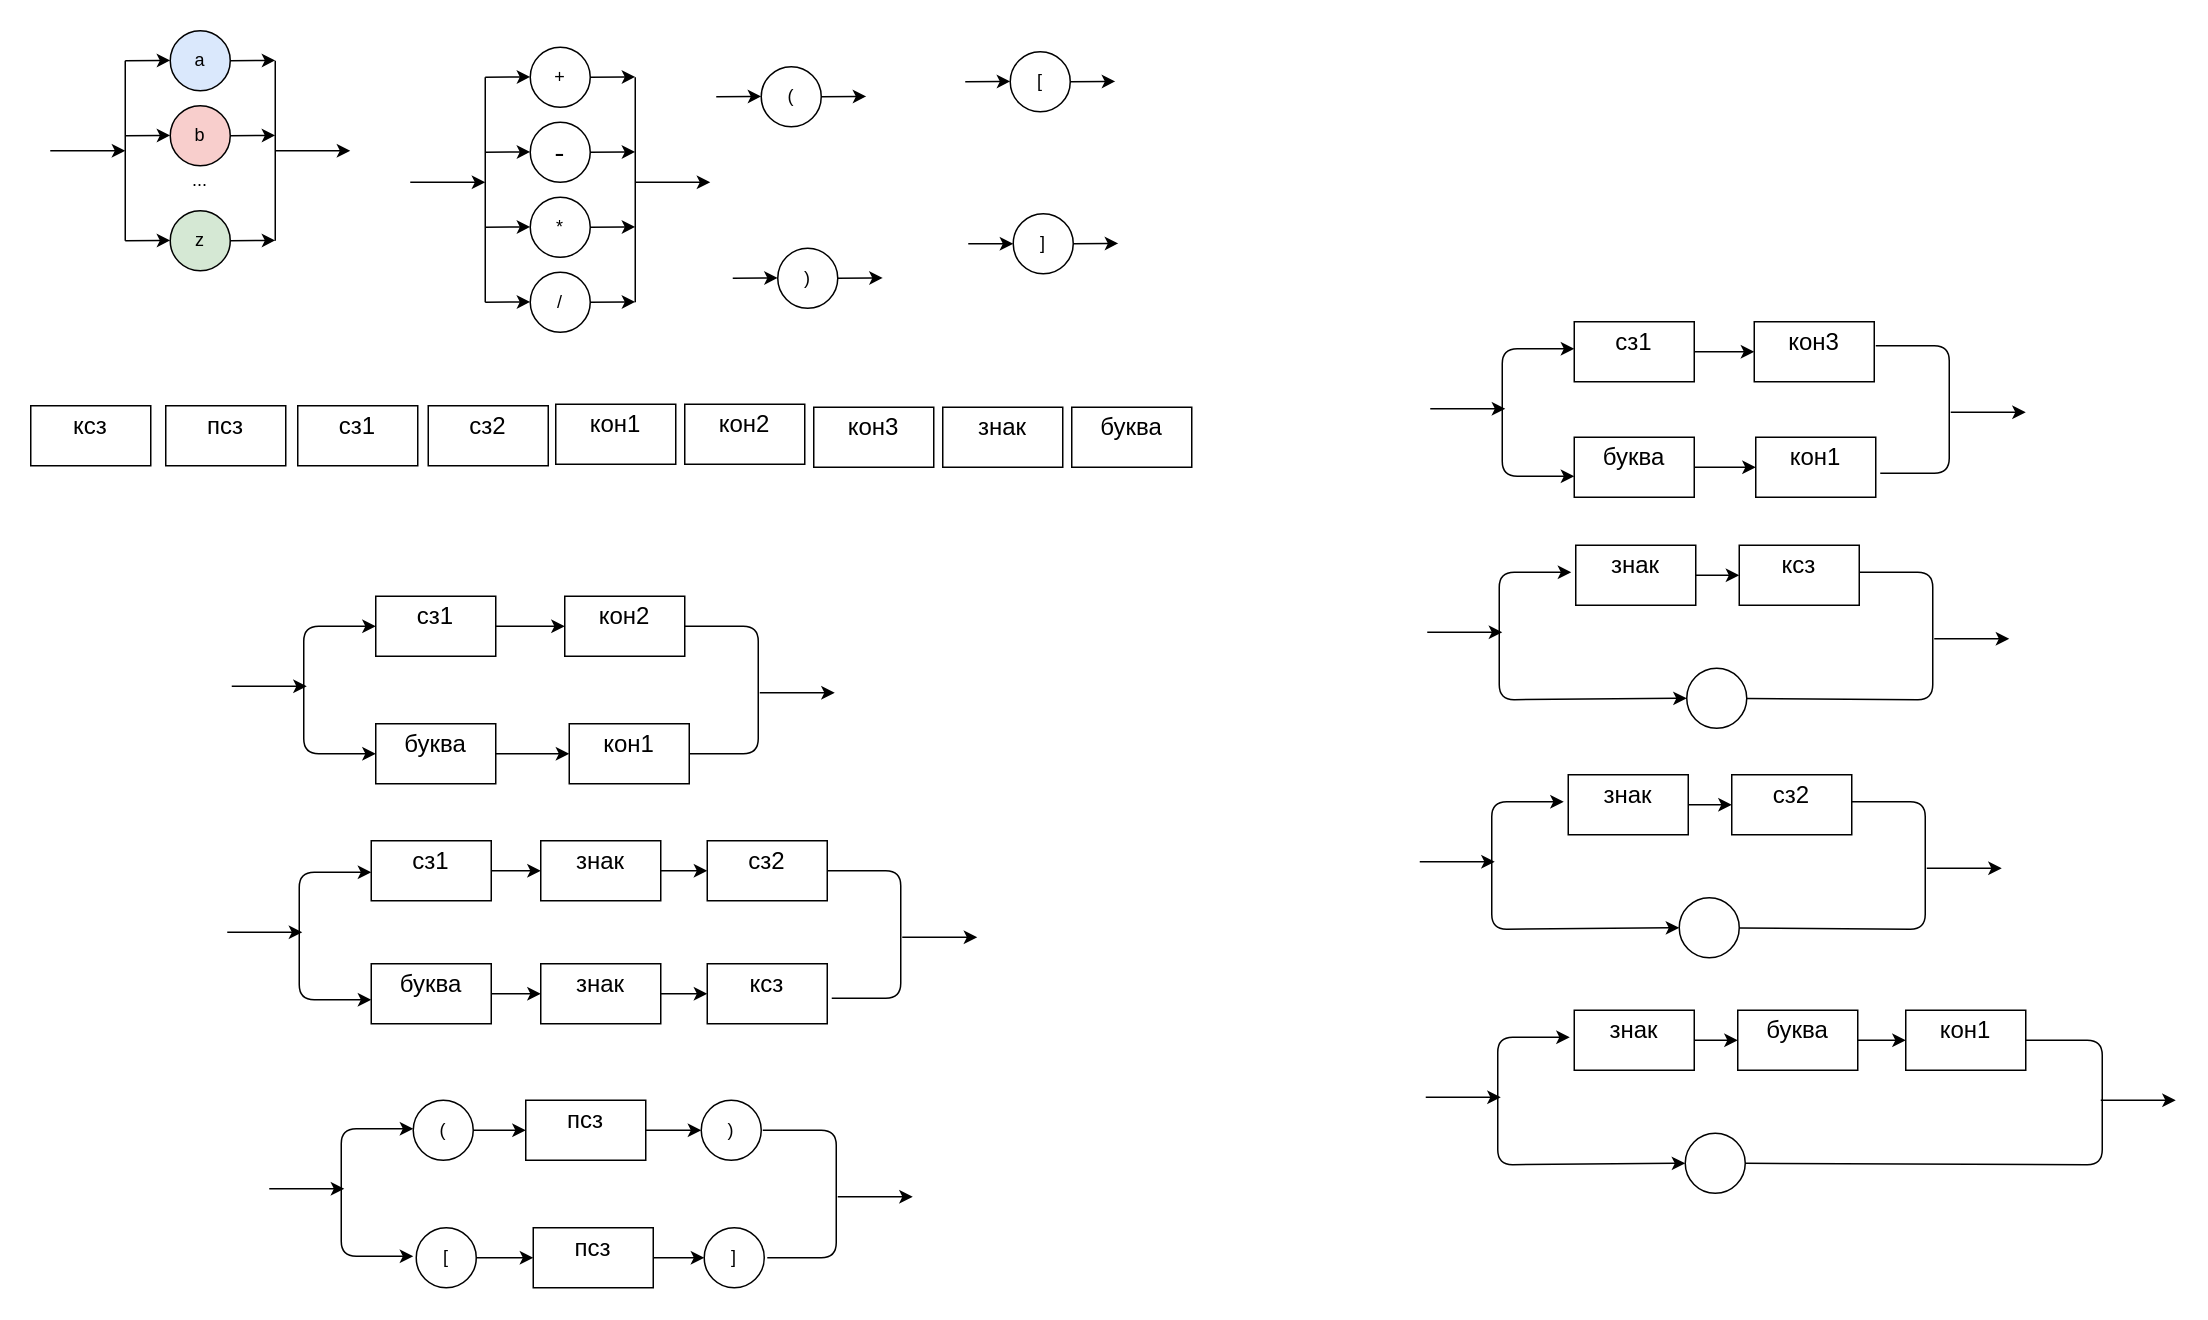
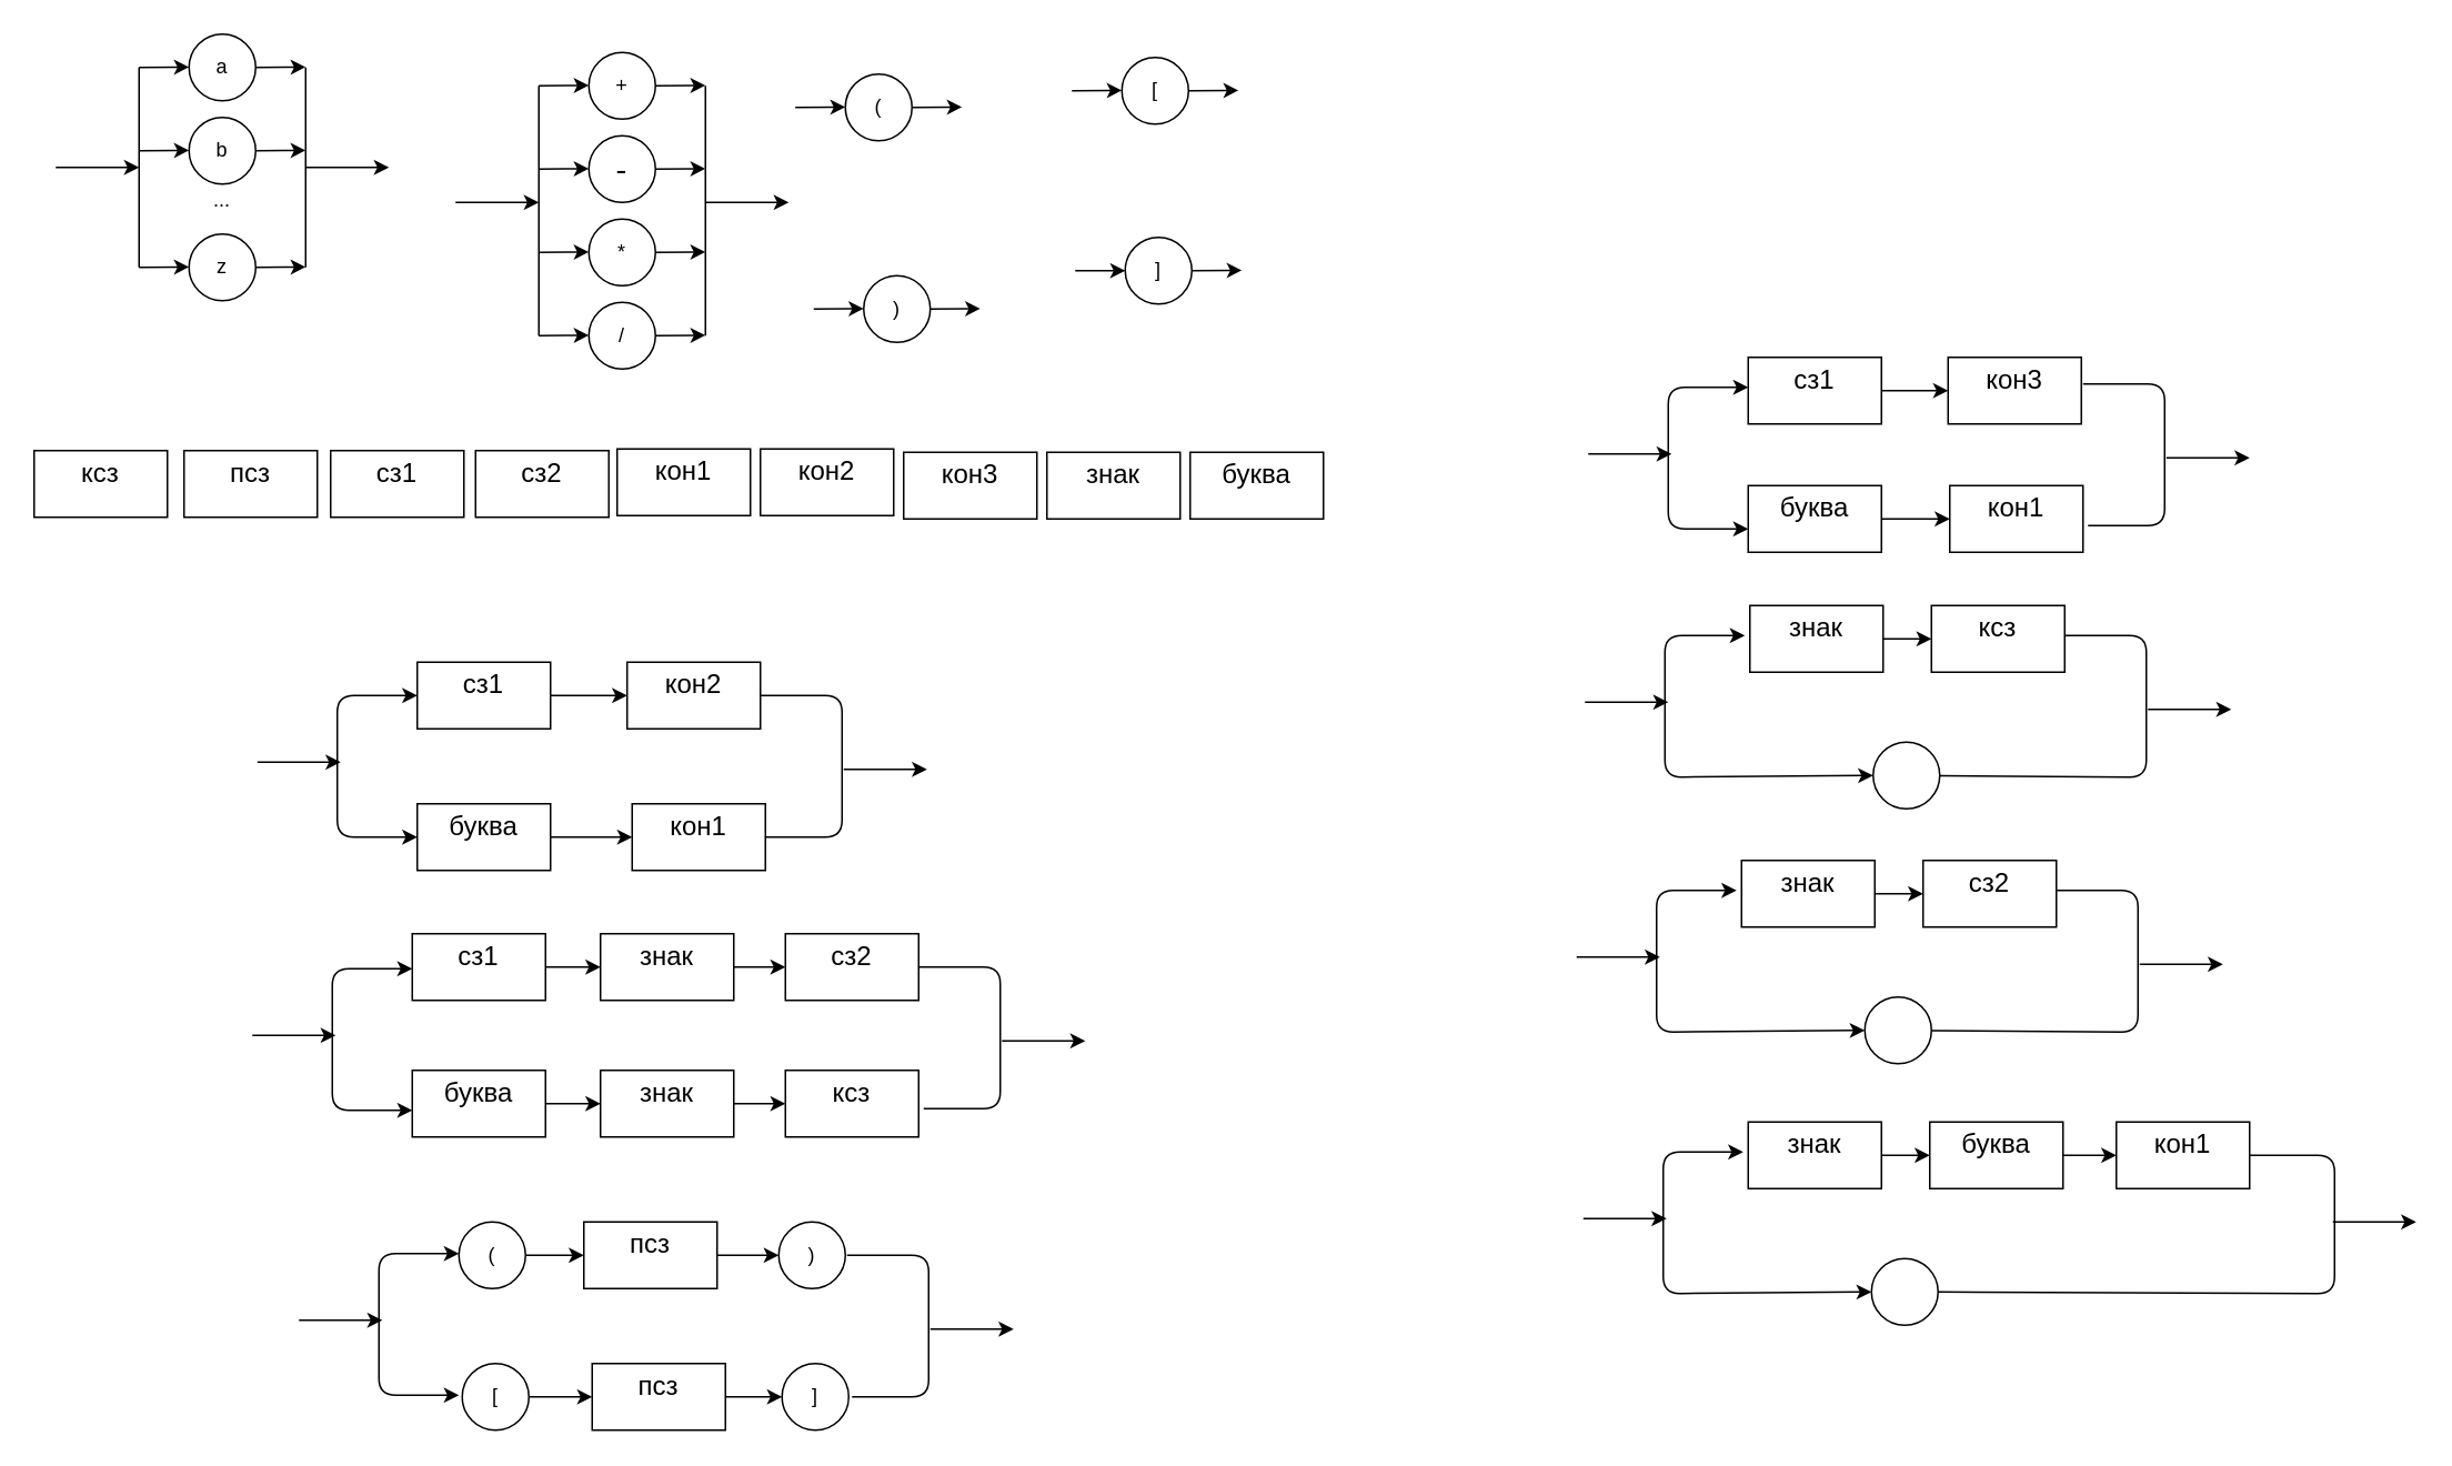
- <mxCell id="2" value="a" style="ellipse;whiteSpace=wrap;html=1;aspect=fixed;fillColor=#dae8fc;" parent="1" vertex="1"><mxGeometry x="113" y="20" width="40" height="40" as="geometry" /></mxCell>
+ <mxCell id="2" value="a" style="ellipse;whiteSpace=wrap;html=1;aspect=fixed;" parent="1" vertex="1"><mxGeometry x="113" y="20" width="40" height="40" as="geometry" /></mxCell>
- <mxCell id="3" value="b" style="ellipse;whiteSpace=wrap;html=1;aspect=fixed;fillColor=#f8cecc;" parent="1" vertex="1"><mxGeometry x="113" y="70" width="40" height="40" as="geometry" /></mxCell>
+ <mxCell id="3" value="b" style="ellipse;whiteSpace=wrap;html=1;aspect=fixed;" parent="1" vertex="1"><mxGeometry x="113" y="70" width="40" height="40" as="geometry" /></mxCell>
- <mxCell id="4" value="z" style="ellipse;whiteSpace=wrap;html=1;aspect=fixed;fillColor=#d5e8d4;" parent="1" vertex="1"><mxGeometry x="113" y="140" width="40" height="40" as="geometry" /></mxCell>
+ <mxCell id="4" value="z" style="ellipse;whiteSpace=wrap;html=1;aspect=fixed;" parent="1" vertex="1"><mxGeometry x="113" y="140" width="40" height="40" as="geometry" /></mxCell>
